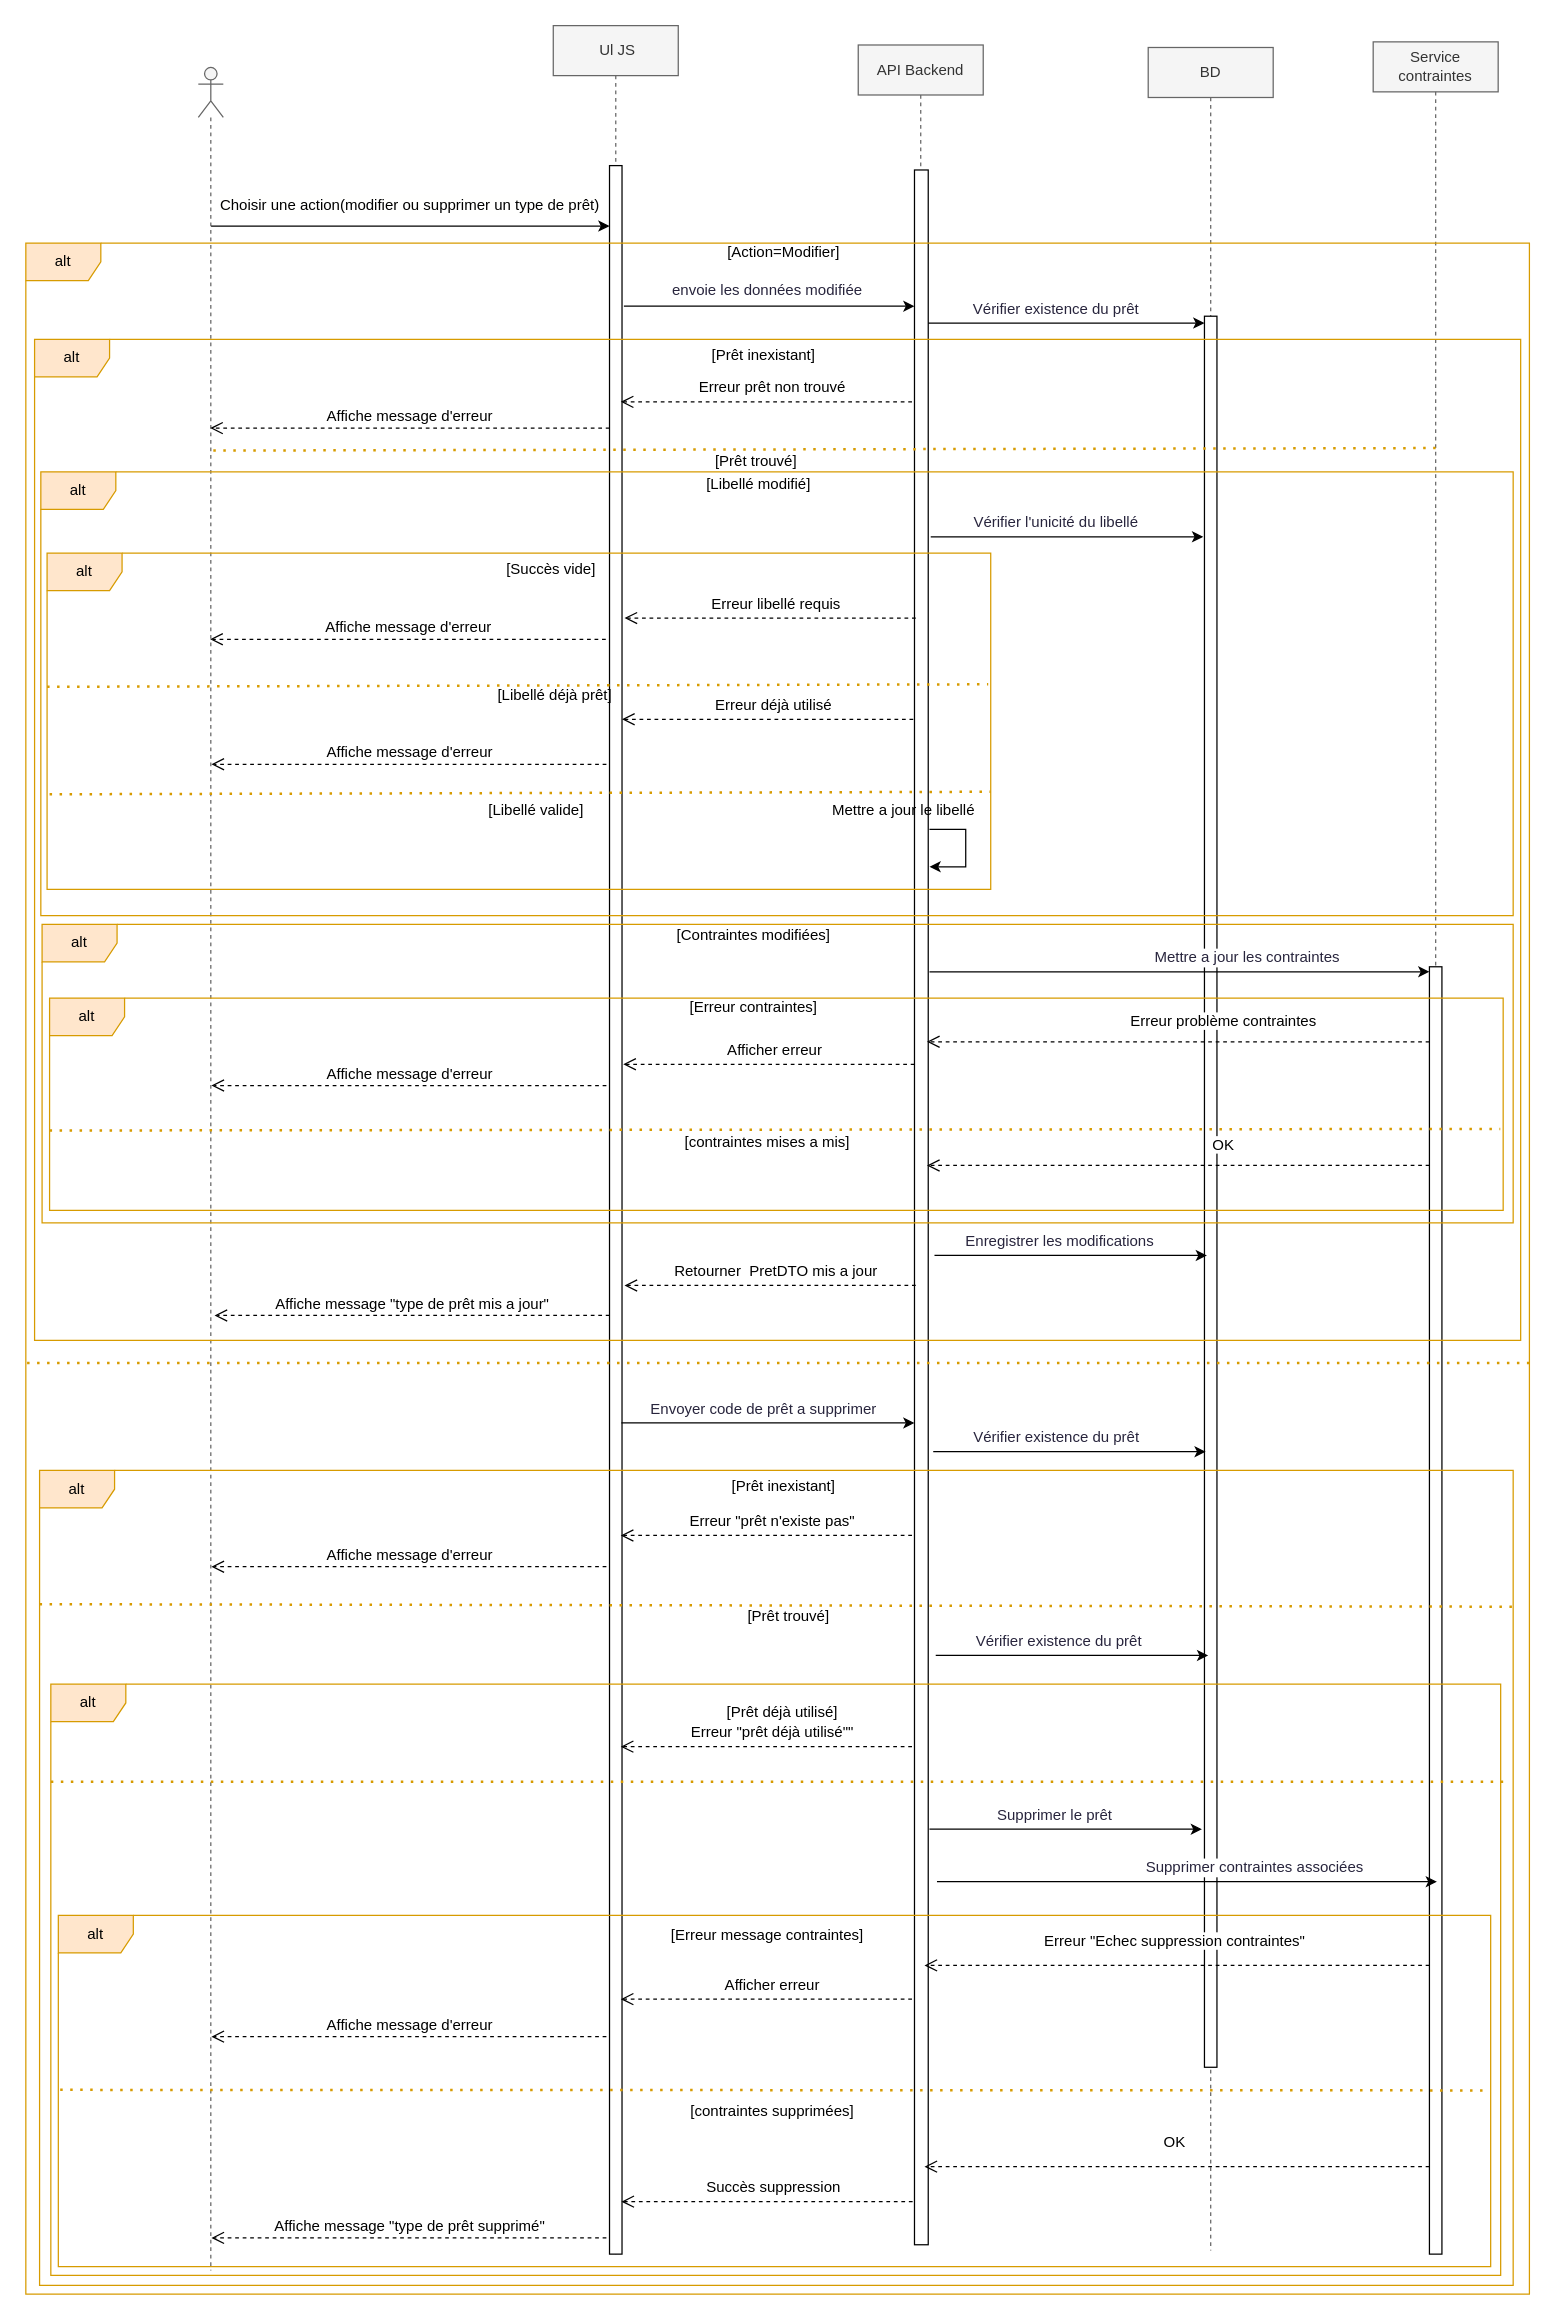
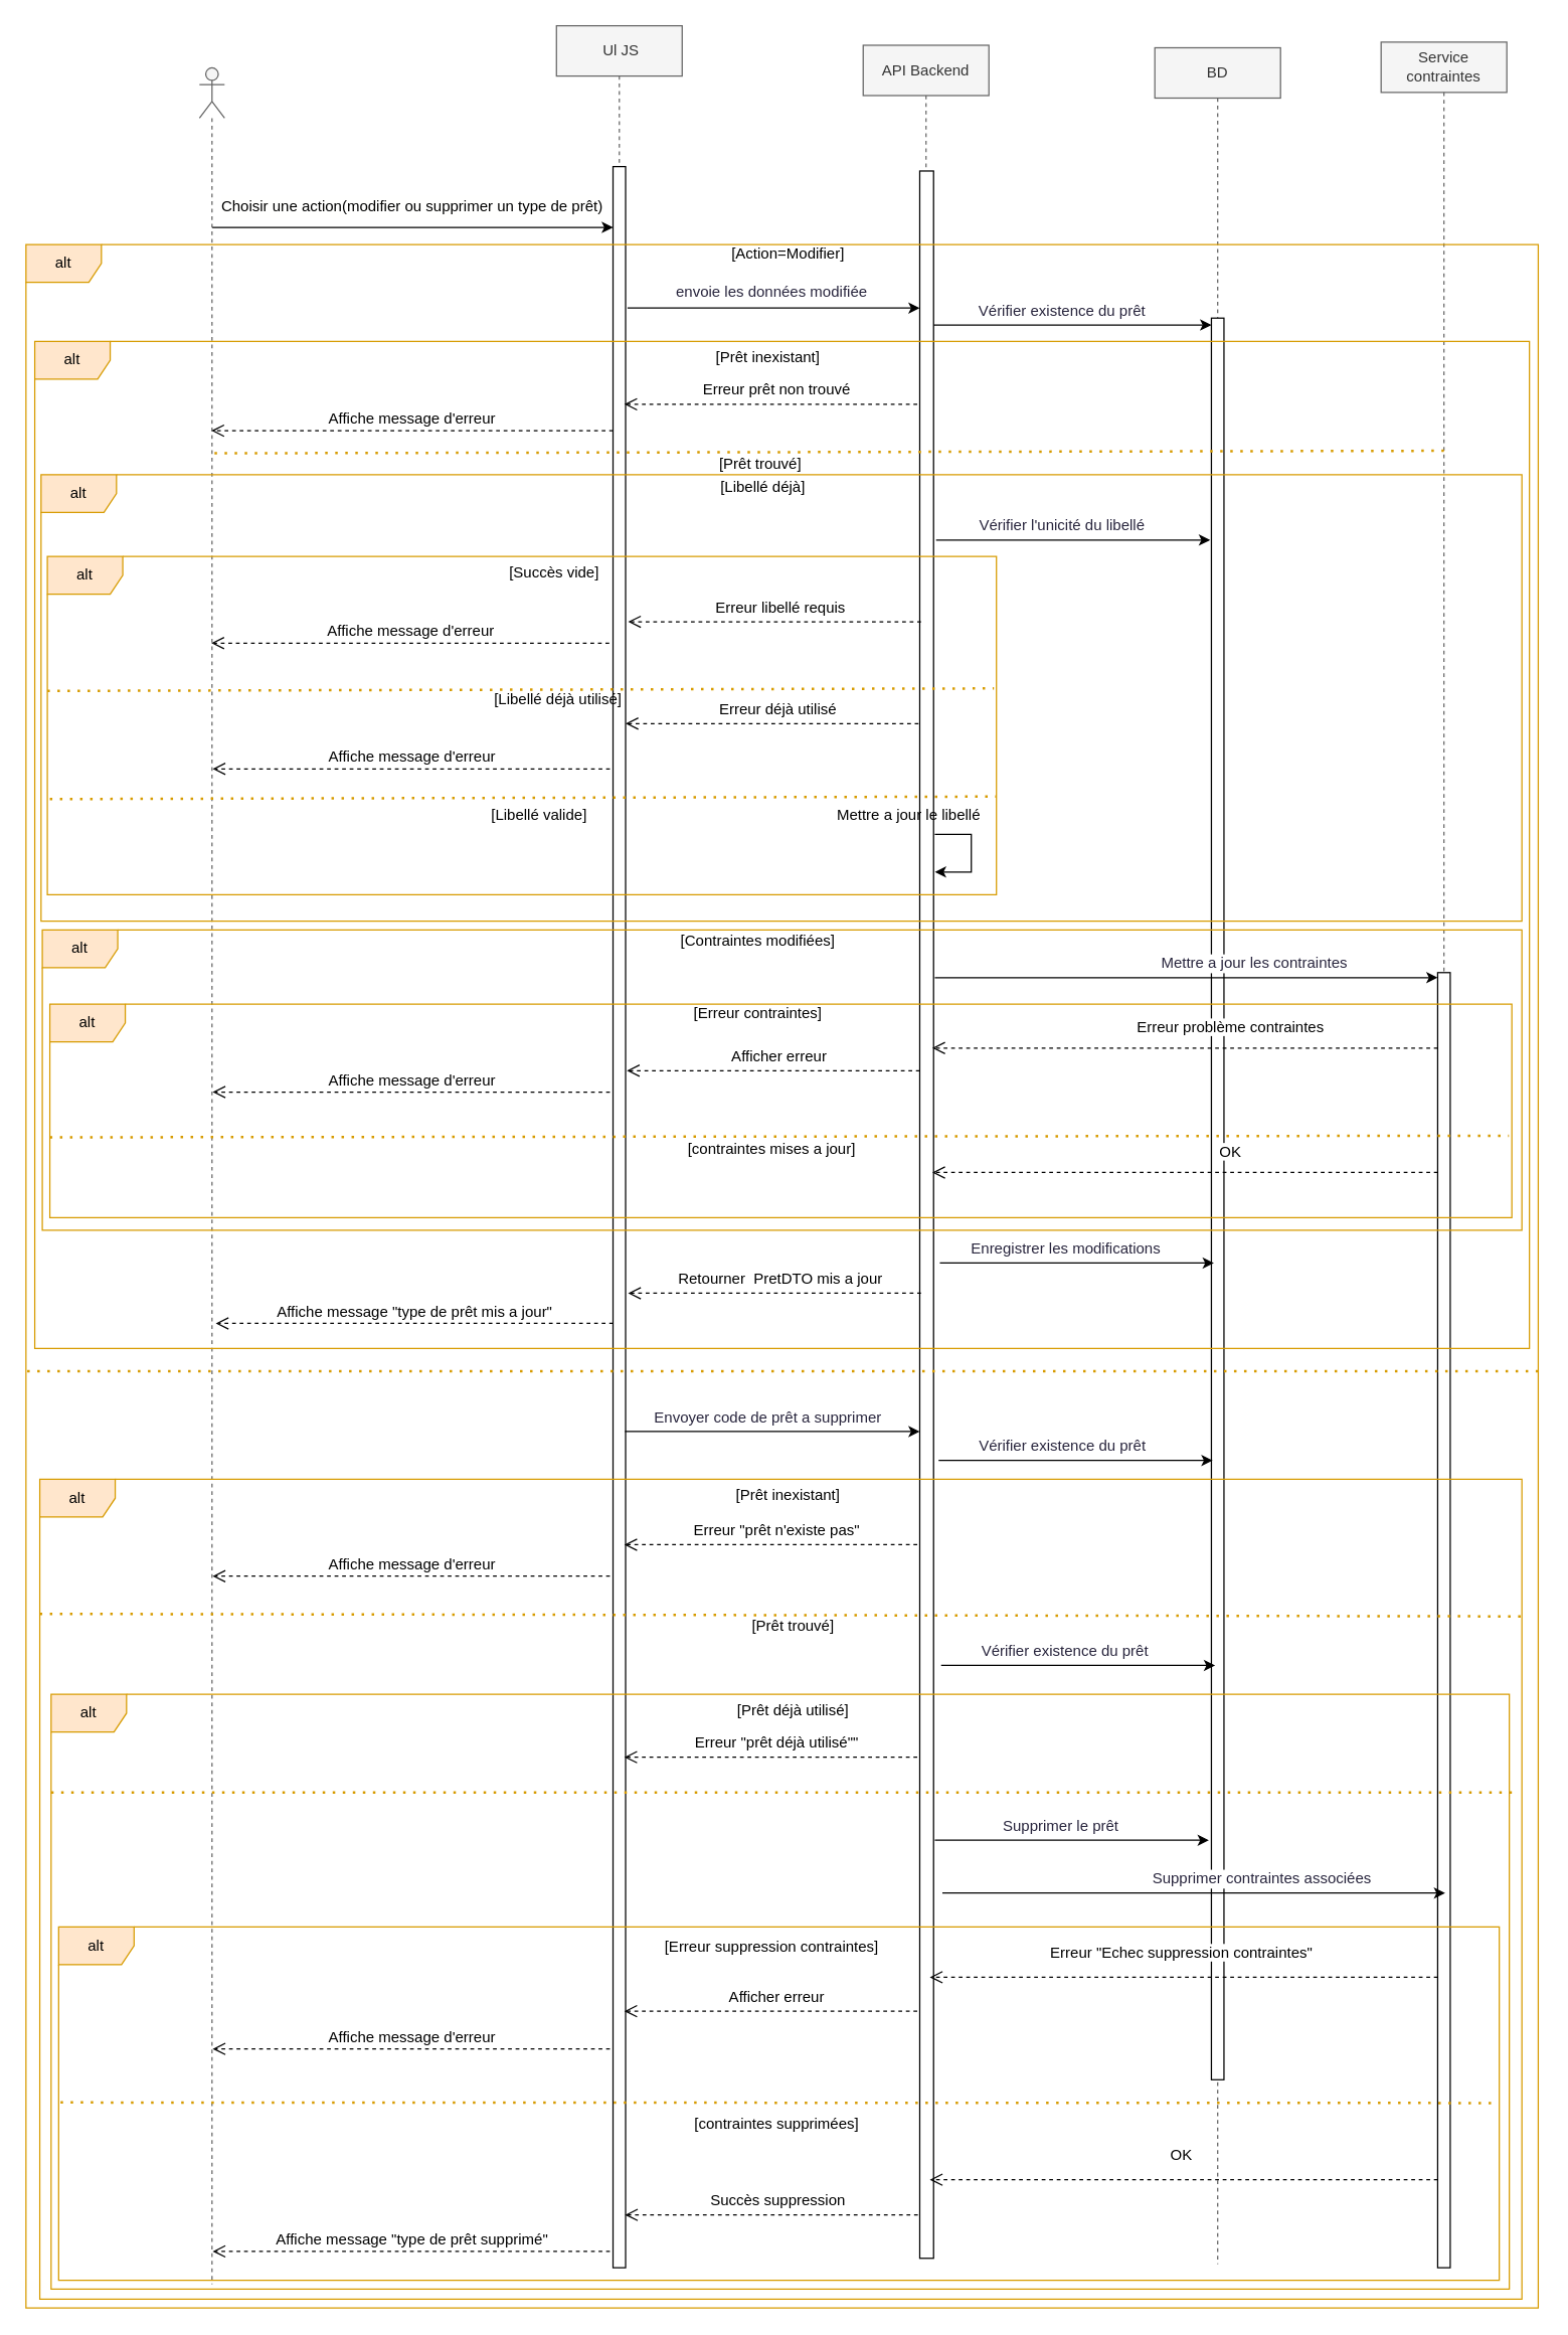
- <mxCell id="31" value="[Libellé modifié]" style="text;html=1;align=center;verticalAlign=middle;resizable=0;points=[];autosize=1;strokeColor=none;fillColor=none;" vertex="1" parent="1"><mxGeometry x="555" y="374" width="101" height="26" as="geometry" /></mxCell>
+ <mxCell id="31" value="[Libellé déjà]" style="text;html=1;align=center;verticalAlign=middle;resizable=0;points=[];autosize=1;strokeColor=none;fillColor=none;" vertex="1" parent="1"><mxGeometry x="555" y="374" width="101" height="26" as="geometry" /></mxCell>
- <mxCell id="36" value="[Libellé déjà prêt]" style="text;html=1;align=center;verticalAlign=middle;resizable=0;points=[];autosize=1;strokeColor=none;fillColor=none;" vertex="1" parent="1"><mxGeometry x="383" y="543" width="119" height="26" as="geometry" /></mxCell>
+ <mxCell id="36" value="[Libellé déjà utilisé]" style="text;html=1;align=center;verticalAlign=middle;resizable=0;points=[];autosize=1;strokeColor=none;fillColor=none;" vertex="1" parent="1"><mxGeometry x="383" y="543" width="119" height="26" as="geometry" /></mxCell>
- <mxCell id="51" value="[contraintes mises a mis]" style="text;html=1;align=center;verticalAlign=middle;resizable=0;points=[];autosize=1;strokeColor=none;fillColor=none;" vertex="1" parent="1"><mxGeometry x="537" y="901" width="151" height="26" as="geometry" /></mxCell>
+ <mxCell id="51" value="[contraintes mises a jour]" style="text;html=1;align=center;verticalAlign=middle;resizable=0;points=[];autosize=1;strokeColor=none;fillColor=none;" vertex="1" parent="1"><mxGeometry x="537" y="901" width="151" height="26" as="geometry" /></mxCell>
- <mxCell id="71" value="[Prêt déjà utilisé]" style="text;html=1;align=center;verticalAlign=middle;resizable=0;points=[];autosize=1;strokeColor=none;fillColor=none;" vertex="1" parent="1"><mxGeometry x="571" y="1357" width="107" height="26" as="geometry" /></mxCell>
+ <mxCell id="71" value="[Prêt déjà utilisé]" style="text;html=1;align=center;verticalAlign=middle;resizable=0;points=[];autosize=1;strokeColor=none;fillColor=none;" vertex="1" parent="1"><mxGeometry x="576" y="1347" width="107" height="26" as="geometry" /></mxCell>
- <mxCell id="79" value="[Erreur message contraintes]" style="text;html=1;align=center;verticalAlign=middle;resizable=0;points=[];autosize=1;strokeColor=none;fillColor=none;" vertex="1" parent="1"><mxGeometry x="519" y="1535" width="188" height="26" as="geometry" /></mxCell>
+ <mxCell id="79" value="[Erreur suppression contraintes]" style="text;html=1;align=center;verticalAlign=middle;resizable=0;points=[];autosize=1;strokeColor=none;fillColor=none;" vertex="1" parent="1"><mxGeometry x="519" y="1535" width="188" height="26" as="geometry" /></mxCell>
